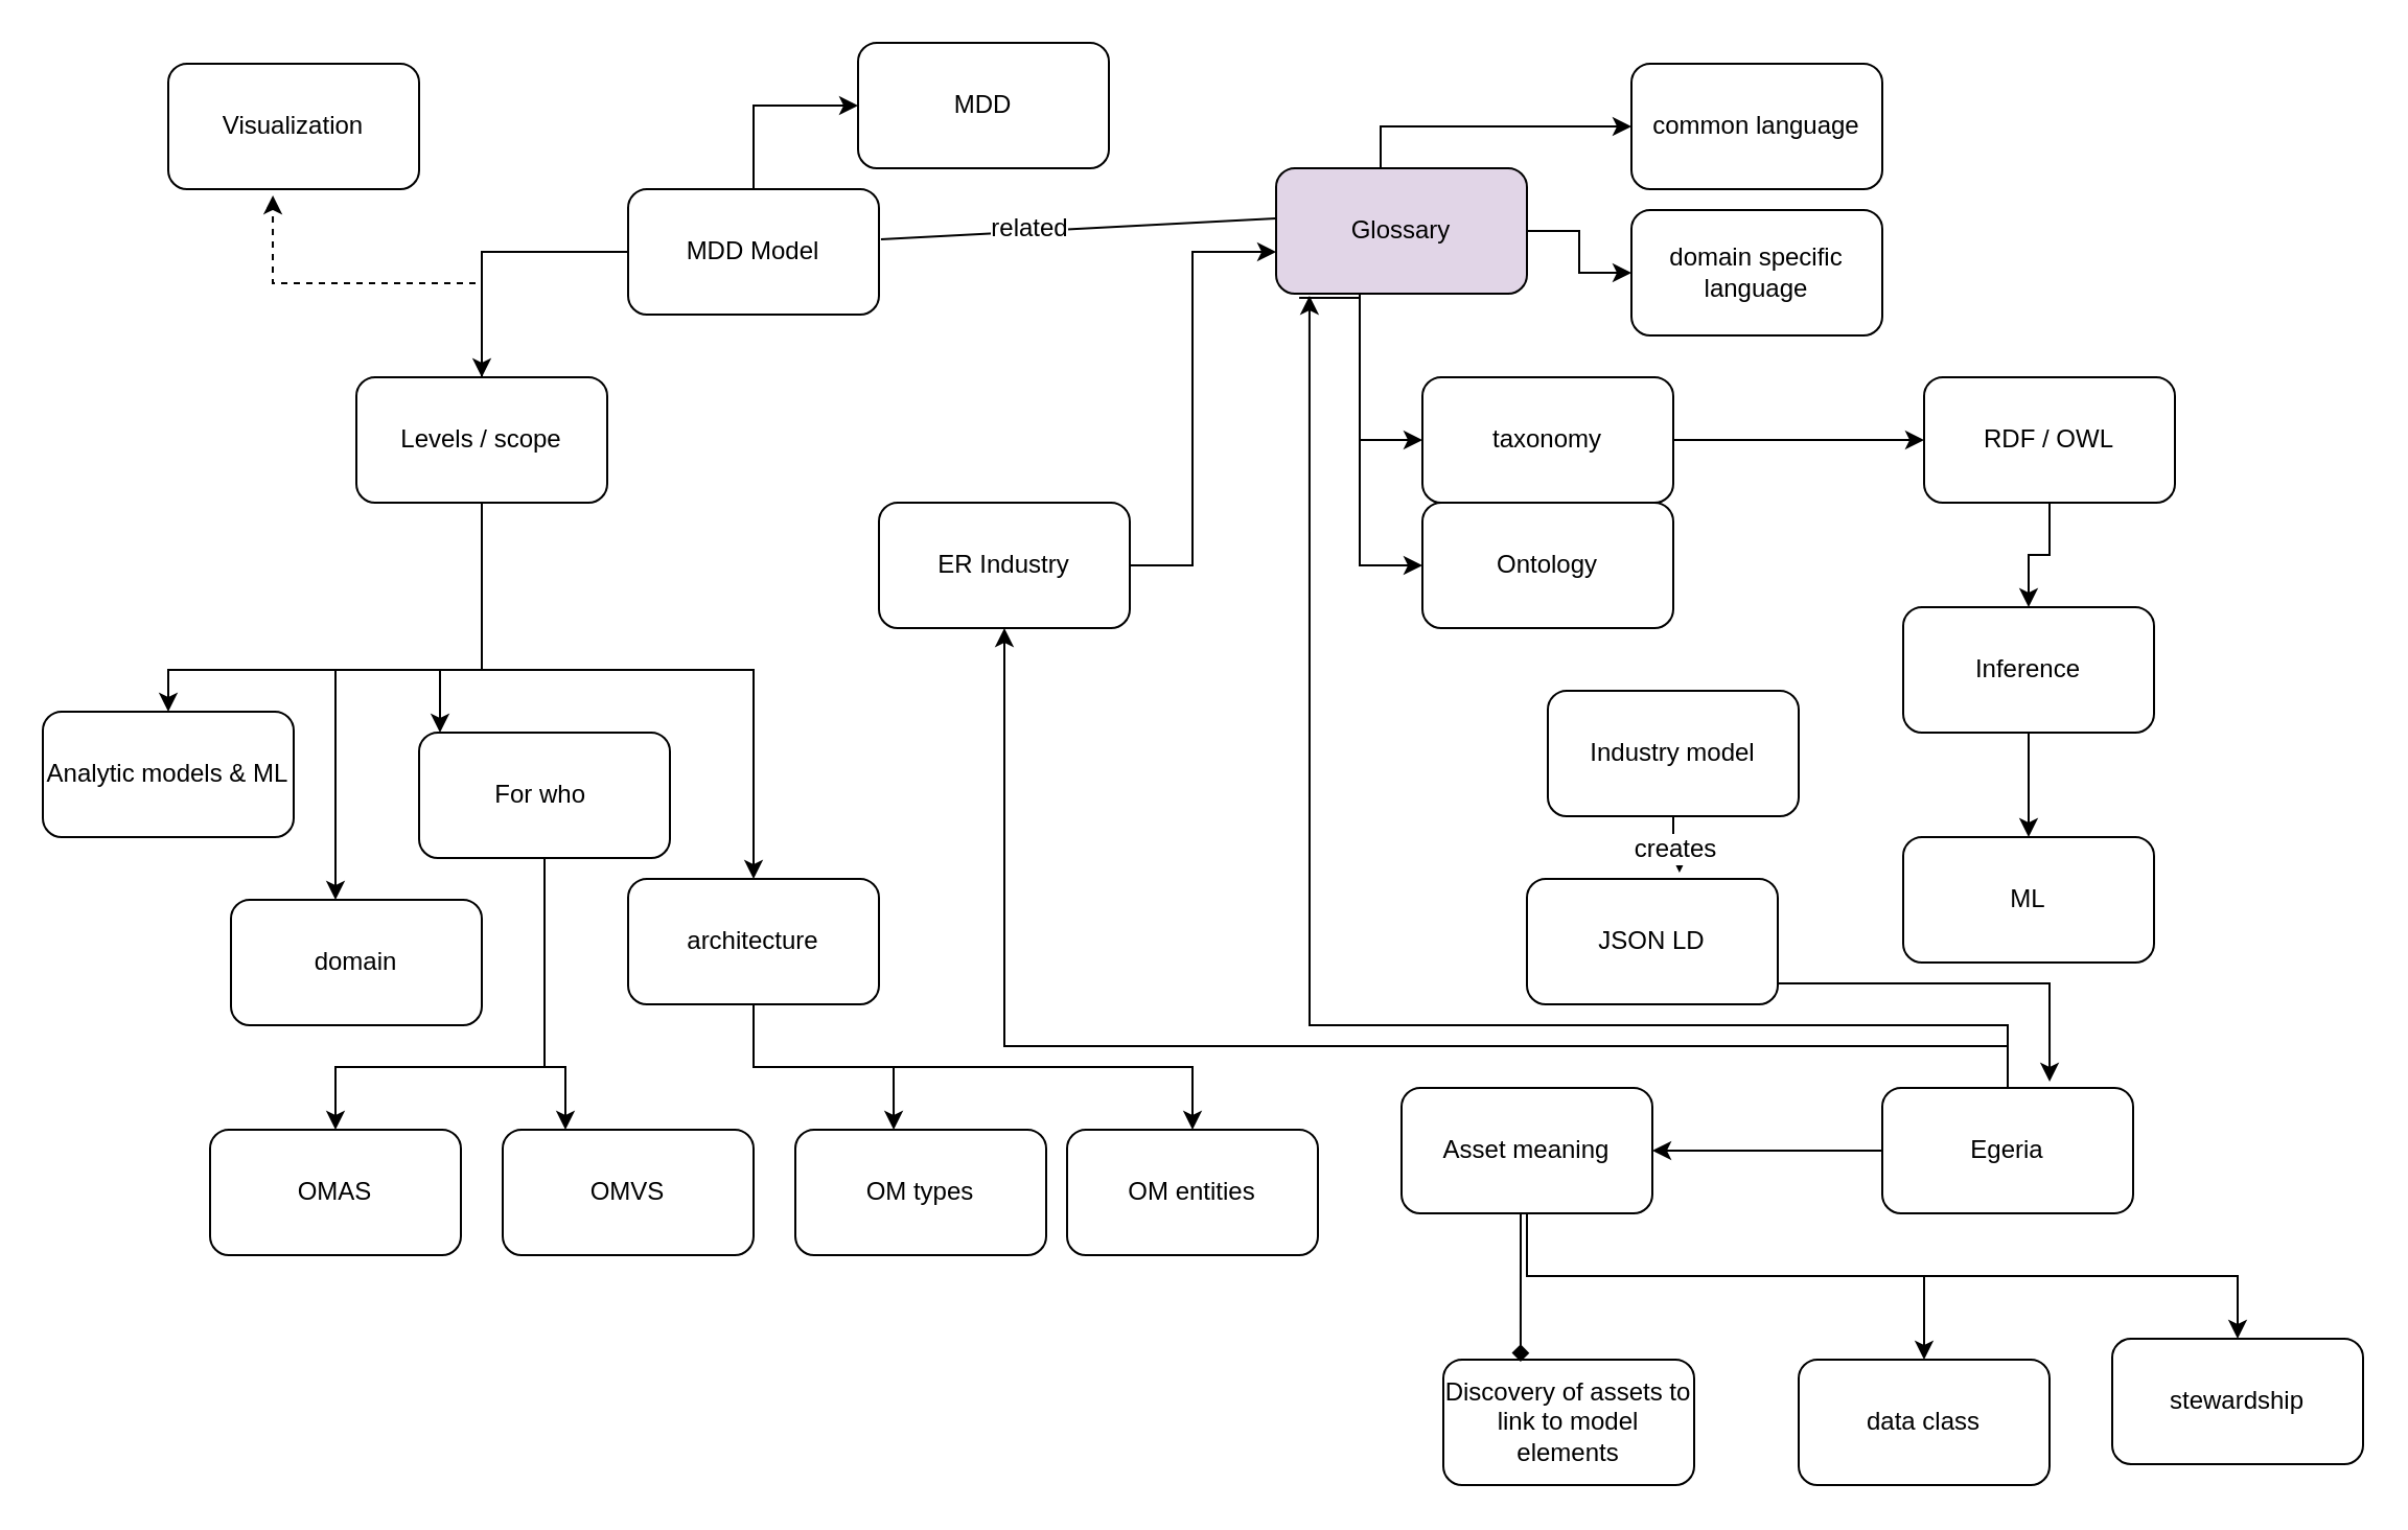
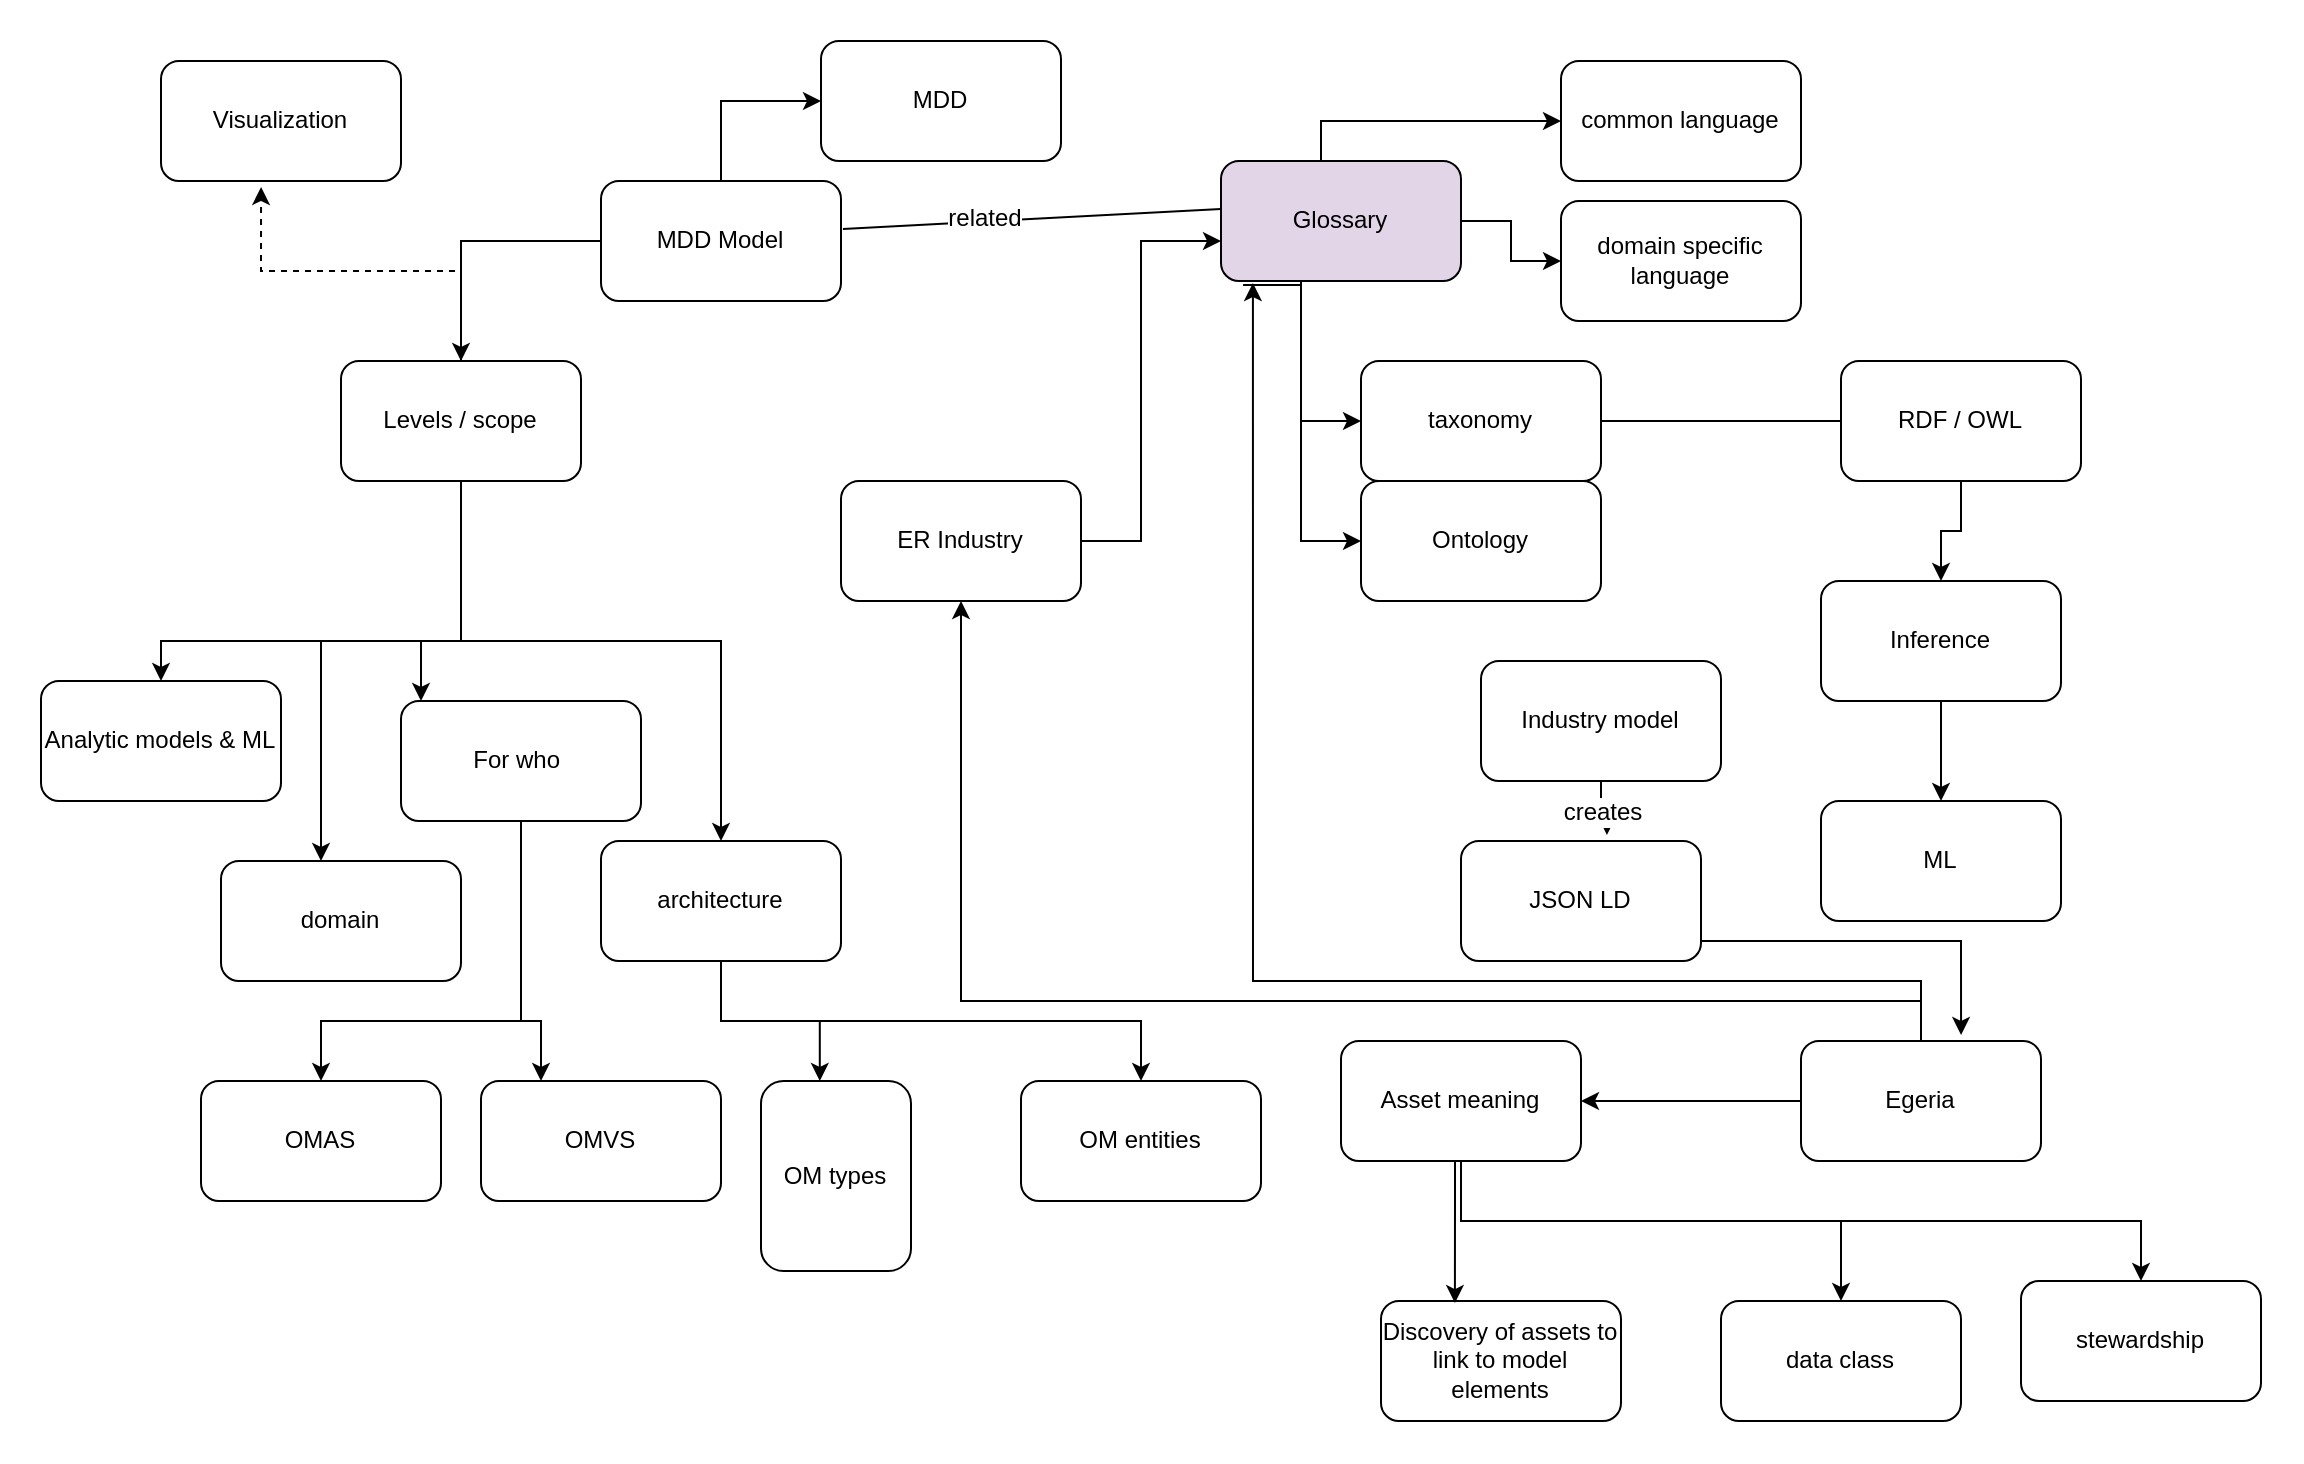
- <mxCell id="36" style="edgeStyle=orthogonalEdgeStyle;rounded=0;orthogonalLoop=1;jettySize=auto;html=1;entryX=0;entryY=0.5;entryDx=0;entryDy=0;" parent="1" source="37" target="40" edge="1"><mxGeometry relative="1" as="geometry"><mxPoint x="910" y="200" as="targetPoint" /><Array as="points"><mxPoint x="830" y="210" /><mxPoint x="830" y="210" /></Array></mxGeometry></mxCell>
+ <mxCell id="36" style="edgeStyle=orthogonalEdgeStyle;rounded=0;orthogonalLoop=1;jettySize=auto;html=1;entryX=0;entryY=0.5;entryDx=0;entryDy=0;endArrow=none;" parent="1" source="37" target="40" edge="1"><mxGeometry relative="1" as="geometry"><mxPoint x="910" y="200" as="targetPoint" /><Array as="points"><mxPoint x="830" y="210" /><mxPoint x="830" y="210" /></Array></mxGeometry></mxCell>
- <mxCell id="51" value="OM types" style="rounded=1;whiteSpace=wrap;html=1;" parent="1" vertex="1"><mxGeometry x="380" y="540" width="120" height="60" as="geometry" /></mxCell>
+ <mxCell id="51" value="OM types" style="rounded=1;whiteSpace=wrap;html=1;" parent="1" vertex="1"><mxGeometry x="380" y="540" width="75" height="95" as="geometry" /></mxCell>
- <mxCell id="52" style="edgeStyle=orthogonalEdgeStyle;rounded=0;orthogonalLoop=1;jettySize=auto;html=1;entryX=0.308;entryY=0.017;entryDx=0;entryDy=0;entryPerimeter=0;endArrow=diamond;" parent="1" source="54" target="46" edge="1"><mxGeometry relative="1" as="geometry"><Array as="points"><mxPoint x="727" y="600" /><mxPoint x="727" y="600" /></Array></mxGeometry></mxCell>
+ <mxCell id="52" style="edgeStyle=orthogonalEdgeStyle;rounded=0;orthogonalLoop=1;jettySize=auto;html=1;entryX=0.308;entryY=0.017;entryDx=0;entryDy=0;entryPerimeter=0;" parent="1" source="54" target="46" edge="1"><mxGeometry relative="1" as="geometry"><Array as="points"><mxPoint x="727" y="600" /><mxPoint x="727" y="600" /></Array></mxGeometry></mxCell>
